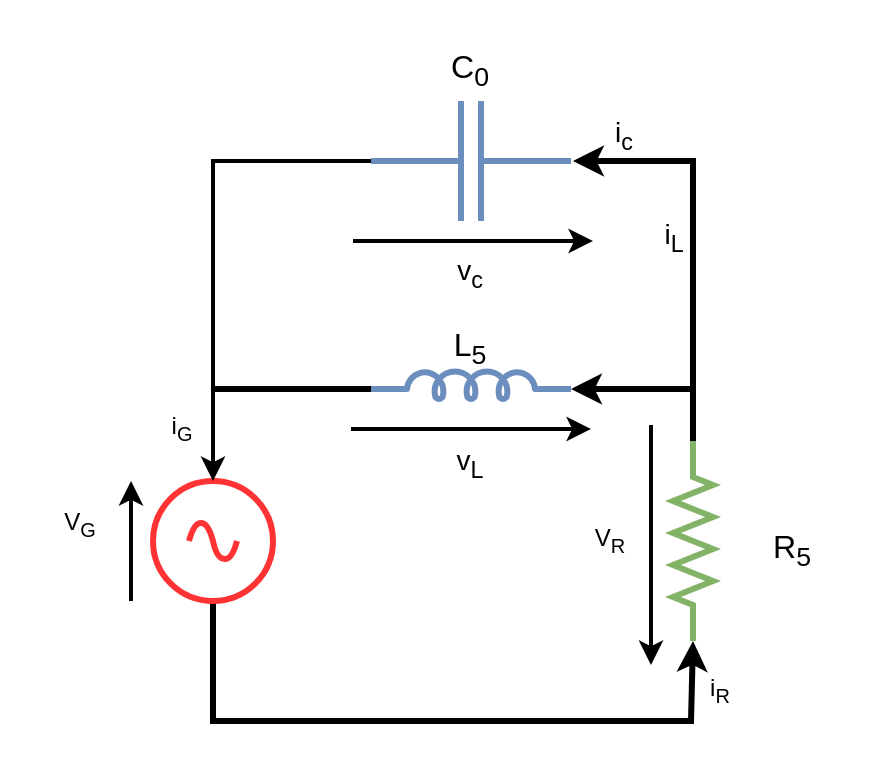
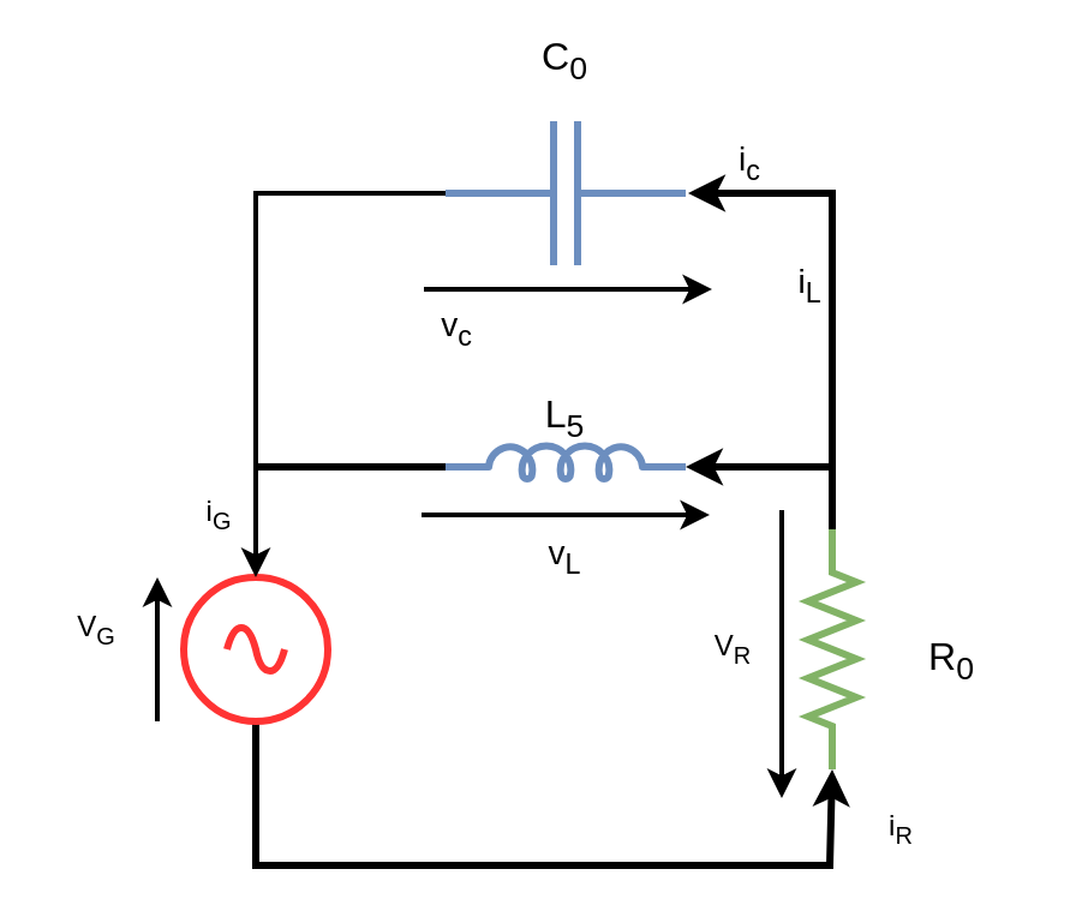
- <mxCell id="12" value="&lt;font style=&quot;font-size: 16px&quot;&gt;C&lt;sub&gt;0&lt;/sub&gt;&lt;/font&gt;" style="text;html=1;strokeColor=none;fillColor=none;align=center;verticalAlign=middle;whiteSpace=wrap;rounded=0;" parent="1" vertex="1"><mxGeometry x="205" y="20" width="60" height="30" as="geometry" /></mxCell>
+ <mxCell id="12" value="&lt;font style=&quot;font-size: 16px&quot;&gt;C&lt;sub&gt;0&lt;/sub&gt;&lt;/font&gt;" style="text;html=1;strokeColor=none;fillColor=none;align=center;verticalAlign=middle;whiteSpace=wrap;rounded=0;" parent="1" vertex="1"><mxGeometry x="205" y="10" width="60" height="30" as="geometry" /></mxCell>
- <mxCell id="16" value="&lt;font style=&quot;font-size: 14px&quot;&gt;v&lt;sub&gt;c&lt;/sub&gt;&lt;/font&gt;" style="text;whiteSpace=wrap;html=1;align=center;" parent="1" vertex="1"><mxGeometry x="215" y="120" width="40" height="30" as="geometry" /></mxCell>
+ <mxCell id="16" value="&lt;font style=&quot;font-size: 14px&quot;&gt;v&lt;sub&gt;c&lt;/sub&gt;&lt;/font&gt;" style="text;whiteSpace=wrap;html=1;align=center;" parent="1" vertex="1"><mxGeometry x="170" y="120" width="40" height="30" as="geometry" /></mxCell>
- <mxCell id="11" value="&lt;font style=&quot;font-size: 16px&quot;&gt;R&lt;sub&gt;5&lt;/sub&gt;&lt;/font&gt;" style="text;html=1;strokeColor=none;fillColor=none;align=center;verticalAlign=middle;whiteSpace=wrap;rounded=0;" parent="1" vertex="1"><mxGeometry x="366" y="260" width="60" height="30" as="geometry" /></mxCell>
+ <mxCell id="11" value="&lt;font style=&quot;font-size: 16px&quot;&gt;R&lt;sub&gt;0&lt;/sub&gt;&lt;/font&gt;" style="text;html=1;strokeColor=none;fillColor=none;align=center;verticalAlign=middle;whiteSpace=wrap;rounded=0;" parent="1" vertex="1"><mxGeometry x="366" y="260" width="60" height="30" as="geometry" /></mxCell>
- <mxCell id="20" value="i&lt;sub&gt;R&lt;/sub&gt;" style="text;whiteSpace=wrap;html=1;align=center;" parent="1" vertex="1"><mxGeometry x="340" y="330" width="40" height="30" as="geometry" /></mxCell>
+ <mxCell id="20" value="i&lt;sub&gt;R&lt;/sub&gt;" style="text;whiteSpace=wrap;html=1;align=center;" parent="1" vertex="1"><mxGeometry x="355" y="330" width="40" height="30" as="geometry" /></mxCell>
